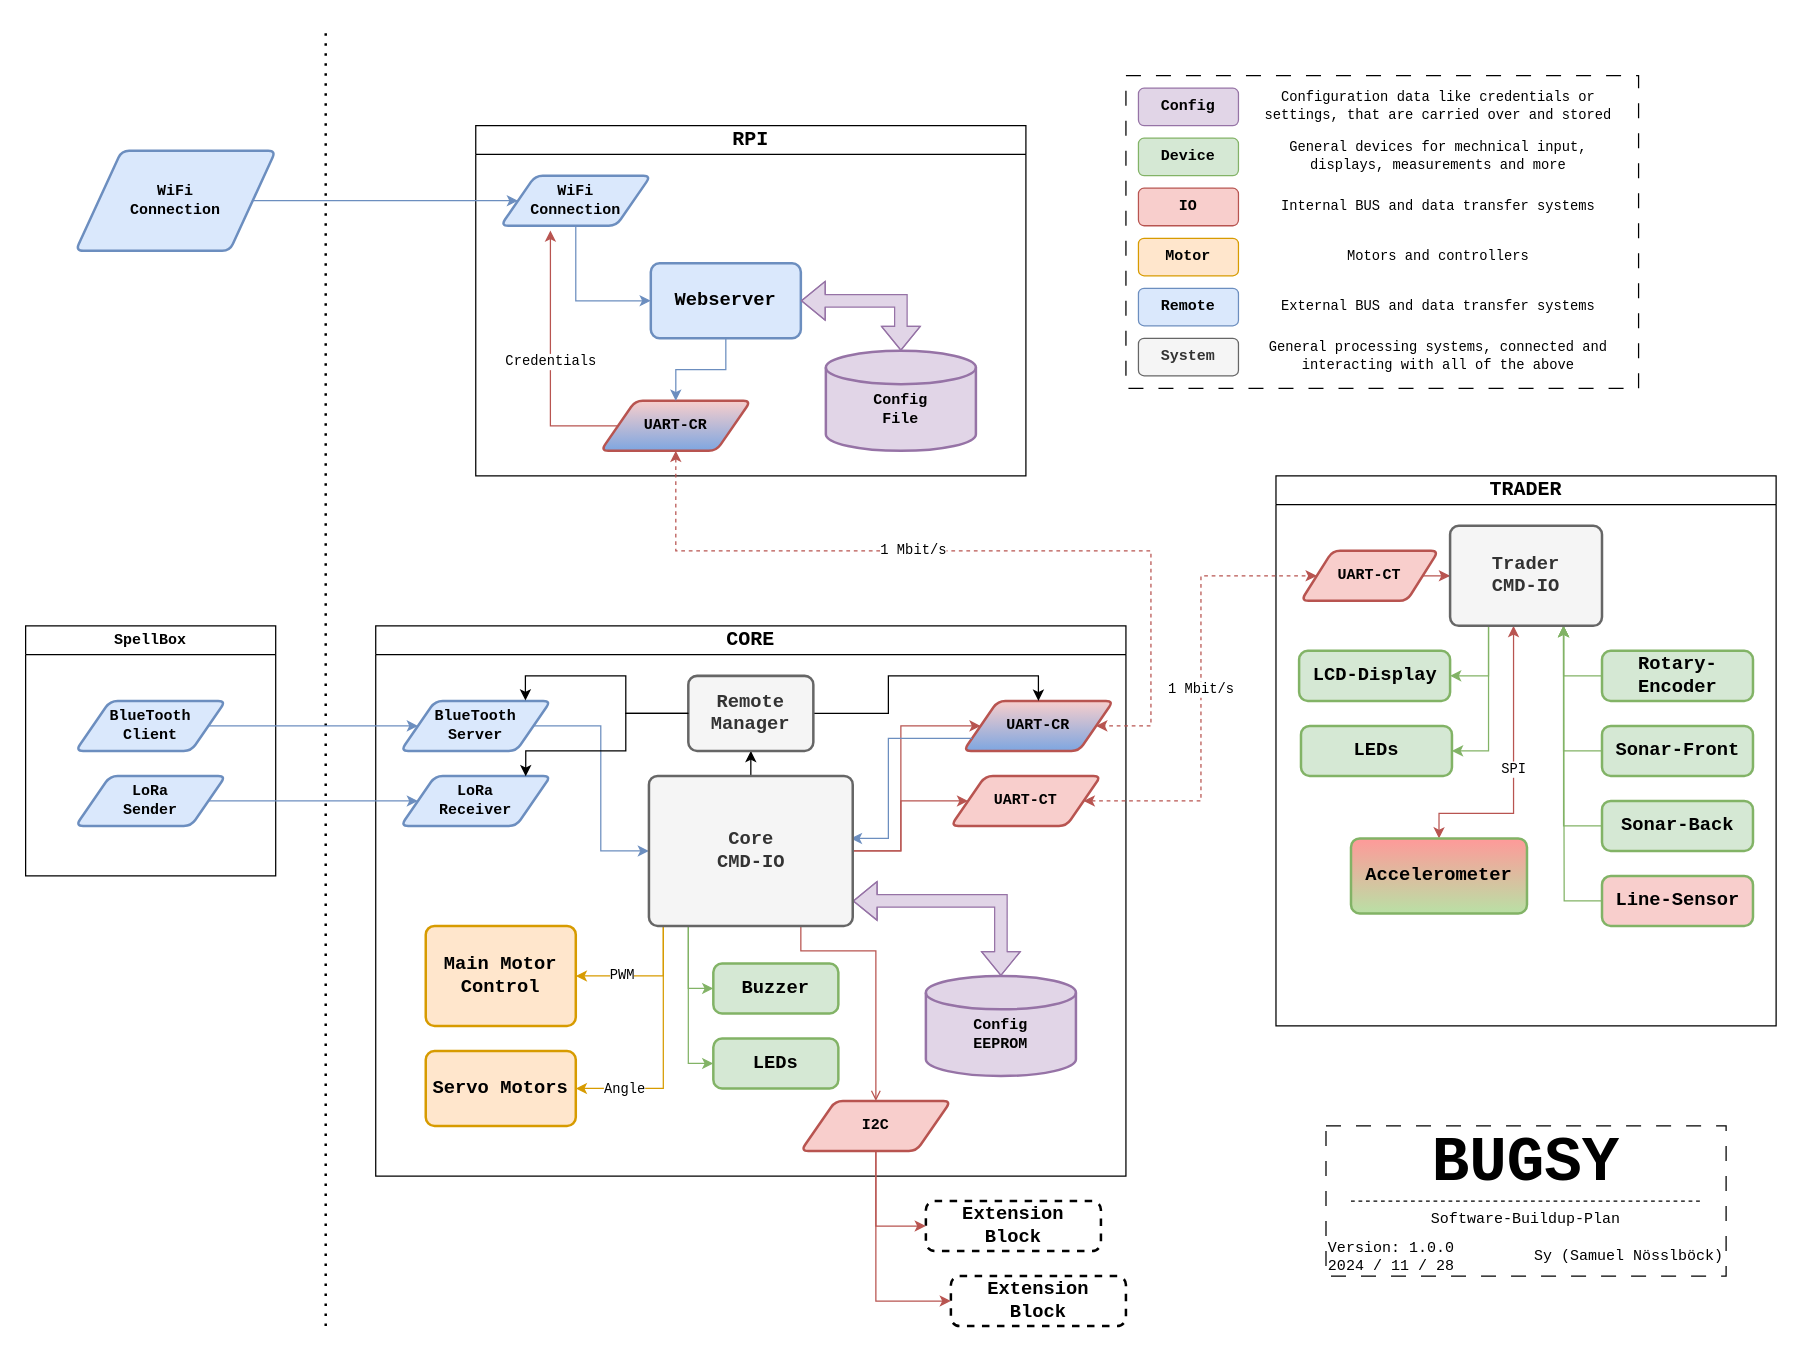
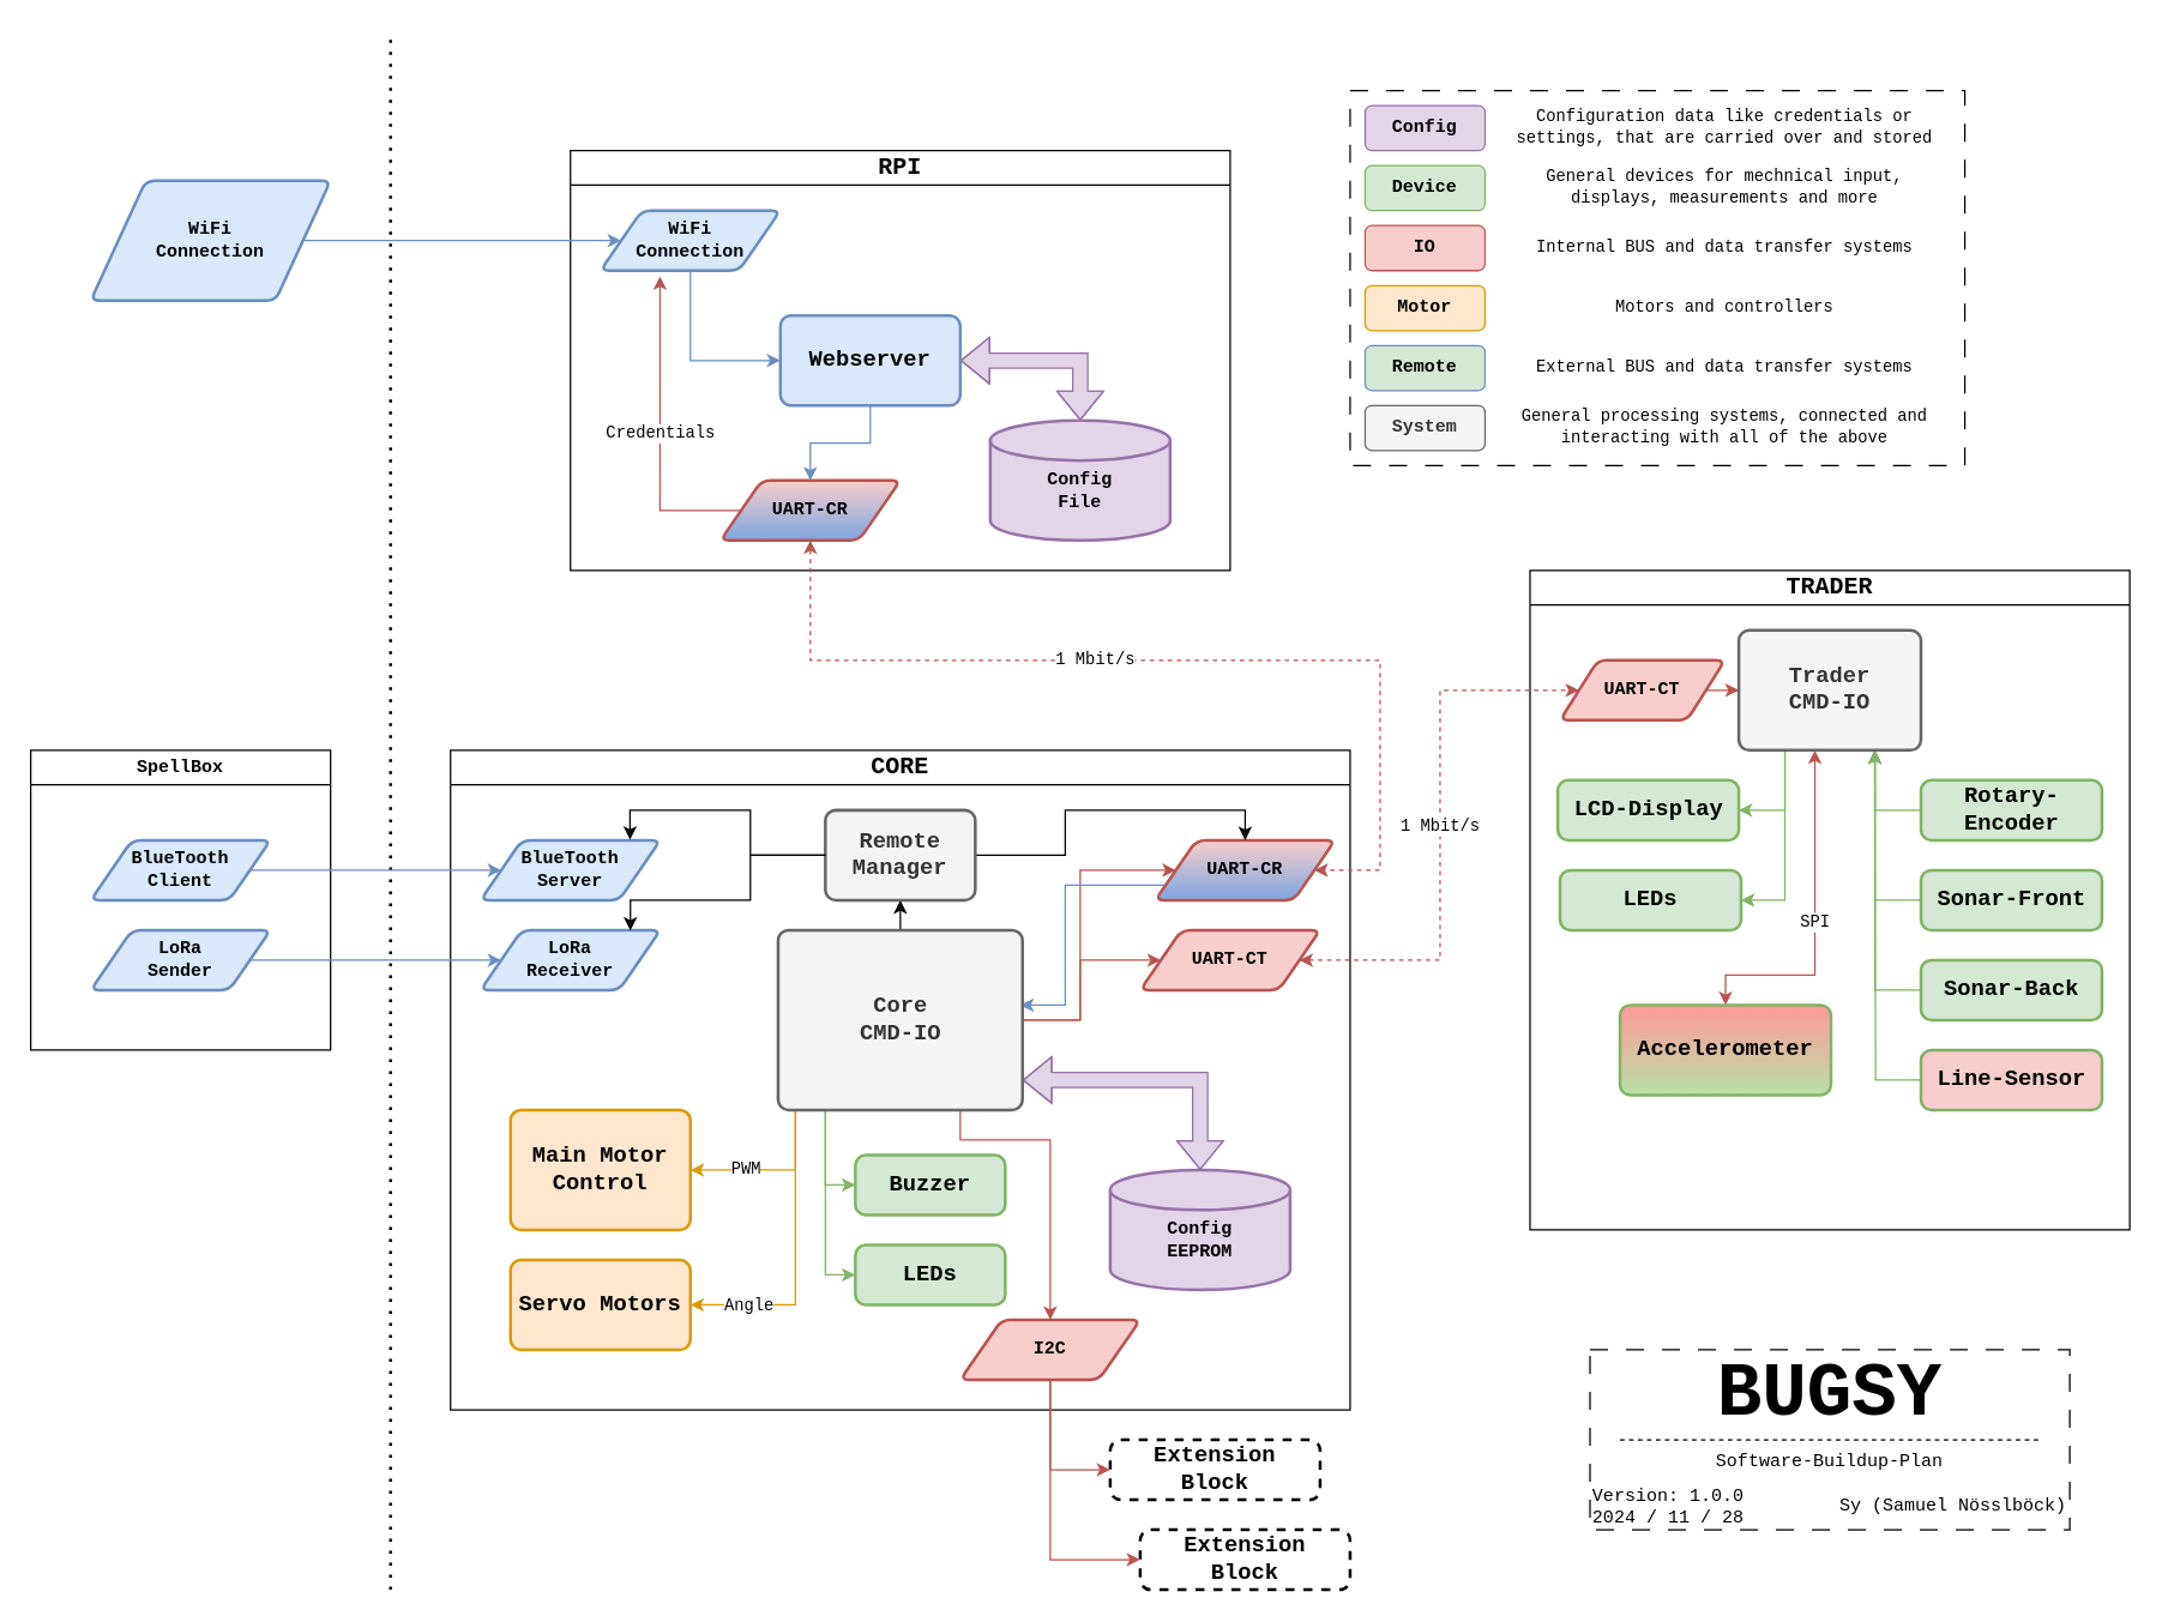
- <mxCell id="74" value="Remote" style="rounded=1;whiteSpace=wrap;html=1;fillColor=#dae8fc;strokeColor=#6c8ebf;fontStyle=1;fontFamily=Courier New;" vertex="1" parent="1"><mxGeometry x="910" y="230" width="80" height="30" as="geometry" /></mxCell>
+ <mxCell id="74" value="Remote" style="rounded=1;whiteSpace=wrap;html=1;fillColor=#d5e8d4;strokeColor=#6c8ebf;fontStyle=1;fontFamily=Courier New;" vertex="1" parent="1"><mxGeometry x="910" y="230" width="80" height="30" as="geometry" /></mxCell>
- <mxCell id="15" style="edgeStyle=orthogonalEdgeStyle;rounded=0;orthogonalLoop=1;jettySize=auto;html=1;entryX=0;entryY=0.5;entryDx=0;entryDy=0;fillColor=#dae8fc;strokeColor=#6c8ebf;fontFamily=Courier New;" edge="1" parent="3" source="16" target="30"><mxGeometry relative="1" as="geometry"><Array as="points"><mxPoint x="180" y="80" /><mxPoint x="180" y="180" /></Array></mxGeometry></mxCell>
- <mxCell id="10" style="edgeStyle=orthogonalEdgeStyle;rounded=0;orthogonalLoop=1;jettySize=auto;html=1;entryX=0.5;entryY=0;entryDx=0;entryDy=0;fillColor=#f8cecc;strokeColor=#b85450;fontFamily=Courier New;endArrow=open;" edge="1" parent="3" source="30" target="27"><mxGeometry relative="1" as="geometry"><Array as="points"><mxPoint x="340" y="260" /><mxPoint x="400" y="260" /></Array></mxGeometry></mxCell>
+ <mxCell id="10" style="edgeStyle=orthogonalEdgeStyle;rounded=0;orthogonalLoop=1;jettySize=auto;html=1;entryX=0.5;entryY=0;entryDx=0;entryDy=0;fillColor=#f8cecc;strokeColor=#b85450;fontFamily=Courier New;" edge="1" parent="3" source="30" target="27"><mxGeometry relative="1" as="geometry"><Array as="points"><mxPoint x="340" y="260" /><mxPoint x="400" y="260" /></Array></mxGeometry></mxCell>
